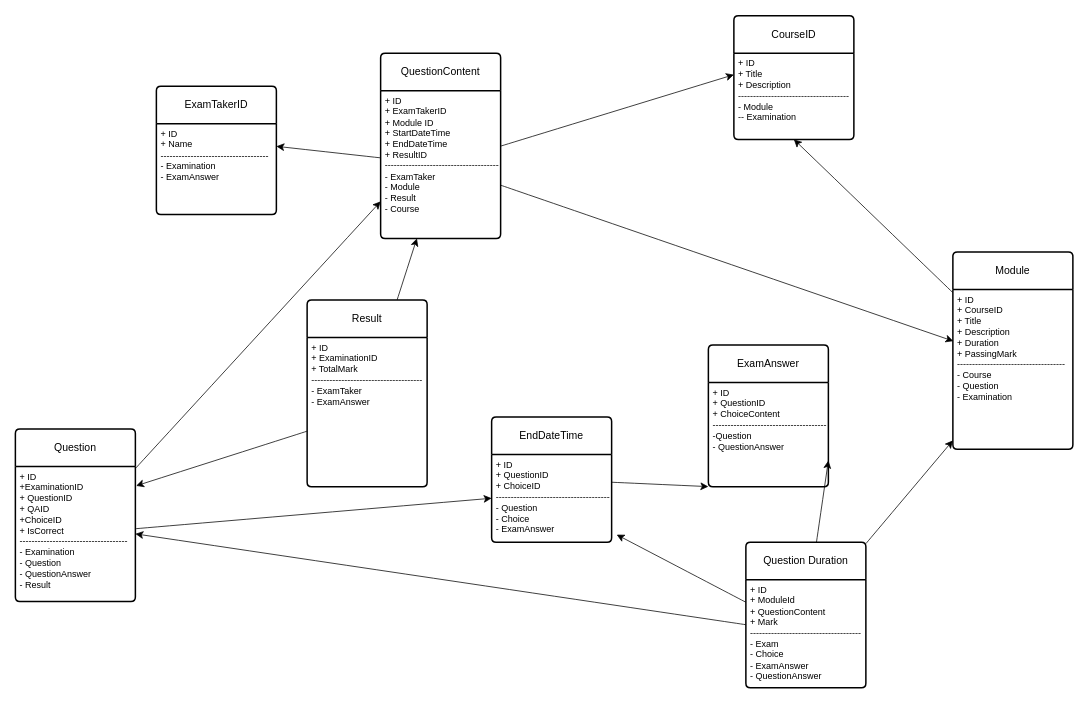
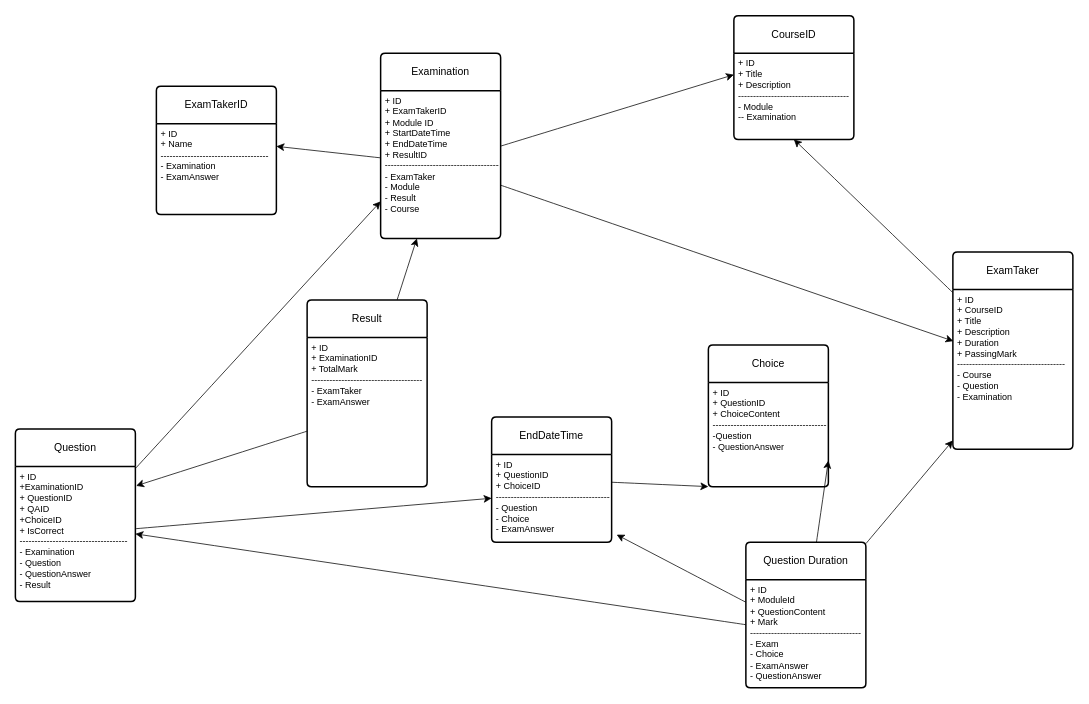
- <mxCell id="26" value="QuestionContent" style="swimlane;childLayout=stackLayout;horizontal=1;startSize=50;horizontalStack=0;rounded=1;fontSize=14;fontStyle=0;strokeWidth=2;resizeParent=0;resizeLast=1;shadow=0;dashed=0;align=center;arcSize=4;whiteSpace=wrap;html=1;" parent="1" vertex="1"><mxGeometry x="507" y="70" width="160" height="247" as="geometry" /></mxCell>
+ <mxCell id="26" value="Examination" style="swimlane;childLayout=stackLayout;horizontal=1;startSize=50;horizontalStack=0;rounded=1;fontSize=14;fontStyle=0;strokeWidth=2;resizeParent=0;resizeLast=1;shadow=0;dashed=0;align=center;arcSize=4;whiteSpace=wrap;html=1;" parent="1" vertex="1"><mxGeometry x="507" y="70" width="160" height="247" as="geometry" /></mxCell>
- <mxCell id="5" value="Module" style="swimlane;childLayout=stackLayout;horizontal=1;startSize=50;horizontalStack=0;rounded=1;fontSize=14;fontStyle=0;strokeWidth=2;resizeParent=0;resizeLast=1;shadow=0;dashed=0;align=center;arcSize=4;whiteSpace=wrap;html=1;" parent="1" vertex="1"><mxGeometry x="1270" y="335" width="160" height="263" as="geometry" /></mxCell>
+ <mxCell id="5" value="ExamTaker" style="swimlane;childLayout=stackLayout;horizontal=1;startSize=50;horizontalStack=0;rounded=1;fontSize=14;fontStyle=0;strokeWidth=2;resizeParent=0;resizeLast=1;shadow=0;dashed=0;align=center;arcSize=4;whiteSpace=wrap;html=1;" parent="1" vertex="1"><mxGeometry x="1270" y="335" width="160" height="263" as="geometry" /></mxCell>
- <mxCell id="7" value="ExamAnswer" style="swimlane;childLayout=stackLayout;horizontal=1;startSize=50;horizontalStack=0;rounded=1;fontSize=14;fontStyle=0;strokeWidth=2;resizeParent=0;resizeLast=1;shadow=0;dashed=0;align=center;arcSize=4;whiteSpace=wrap;html=1;" parent="1" vertex="1"><mxGeometry x="944" y="459" width="160" height="189" as="geometry" /></mxCell>
+ <mxCell id="7" value="Choice" style="swimlane;childLayout=stackLayout;horizontal=1;startSize=50;horizontalStack=0;rounded=1;fontSize=14;fontStyle=0;strokeWidth=2;resizeParent=0;resizeLast=1;shadow=0;dashed=0;align=center;arcSize=4;whiteSpace=wrap;html=1;" parent="1" vertex="1"><mxGeometry x="944" y="459" width="160" height="189" as="geometry" /></mxCell>
